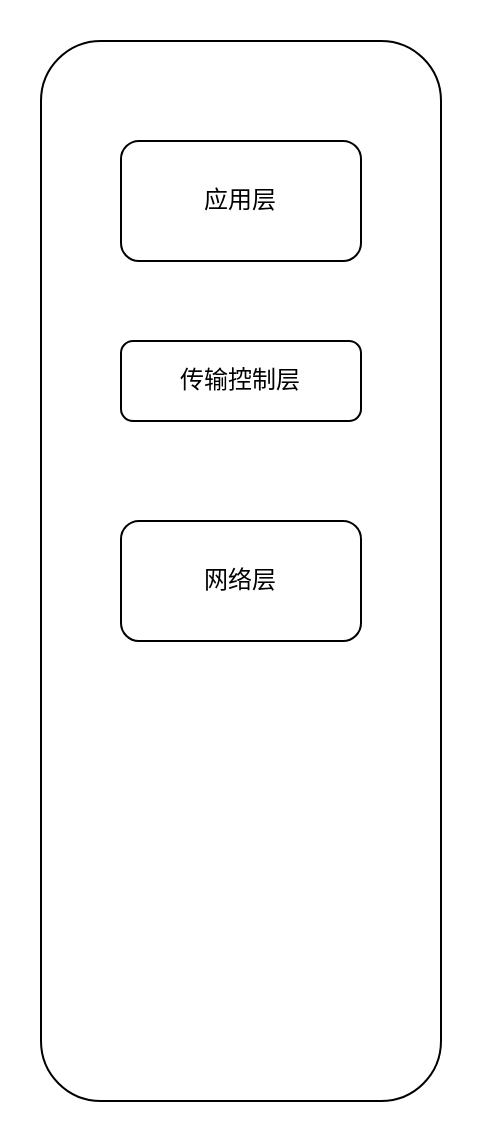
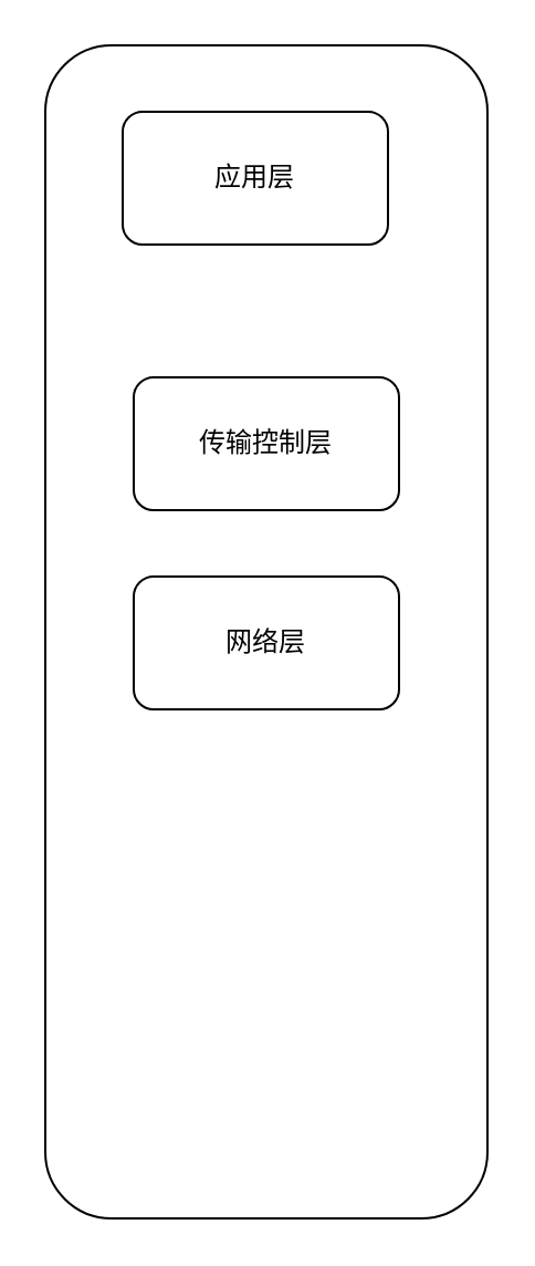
- <mxCell id="3" value="应用层" style="rounded=1;whiteSpace=wrap;html=1;" vertex="1" parent="1"><mxGeometry x="60" y="70" width="120" height="60" as="geometry" /></mxCell>
+ <mxCell id="3" value="应用层" style="rounded=1;whiteSpace=wrap;html=1;" vertex="1" parent="1"><mxGeometry x="55" y="50" width="120" height="60" as="geometry" /></mxCell>
- <mxCell id="4" value="传输控制层" style="rounded=1;whiteSpace=wrap;html=1;" vertex="1" parent="1"><mxGeometry x="60" y="170" width="120" height="40" as="geometry" /></mxCell>
+ <mxCell id="4" value="传输控制层" style="rounded=1;whiteSpace=wrap;html=1;" vertex="1" parent="1"><mxGeometry x="60" y="170" width="120" height="60" as="geometry" /></mxCell>
